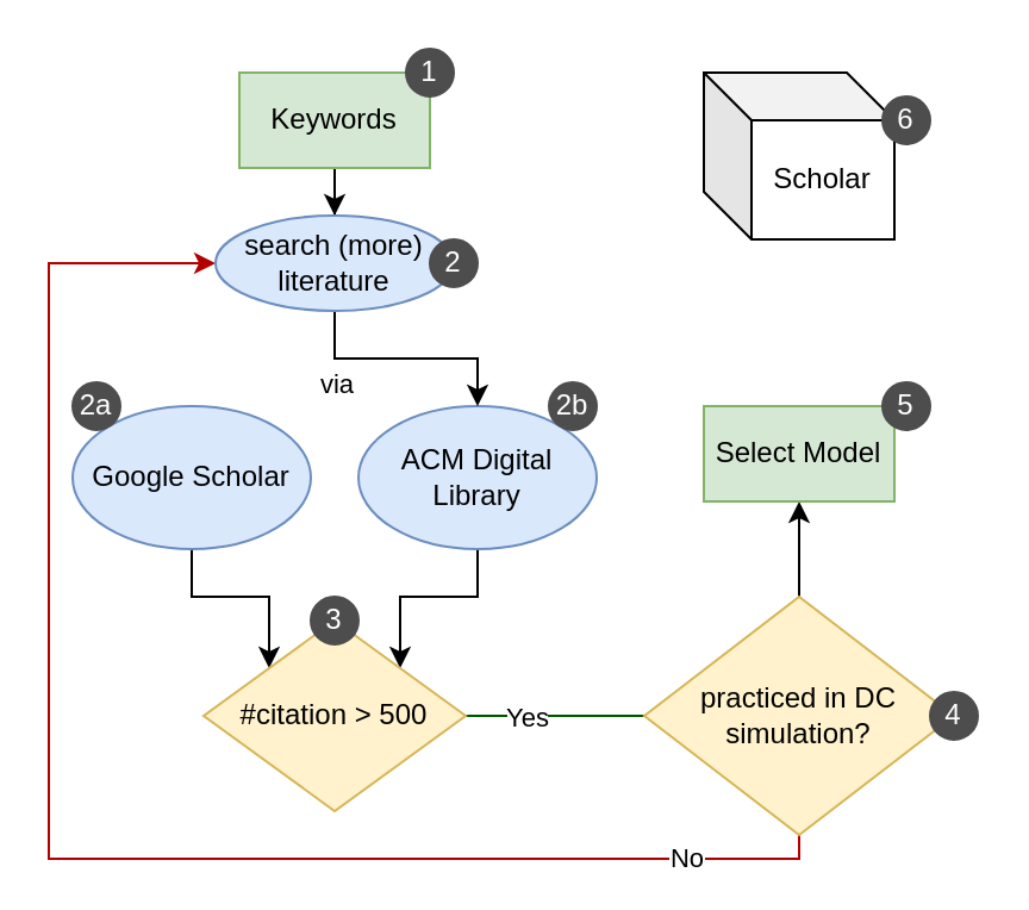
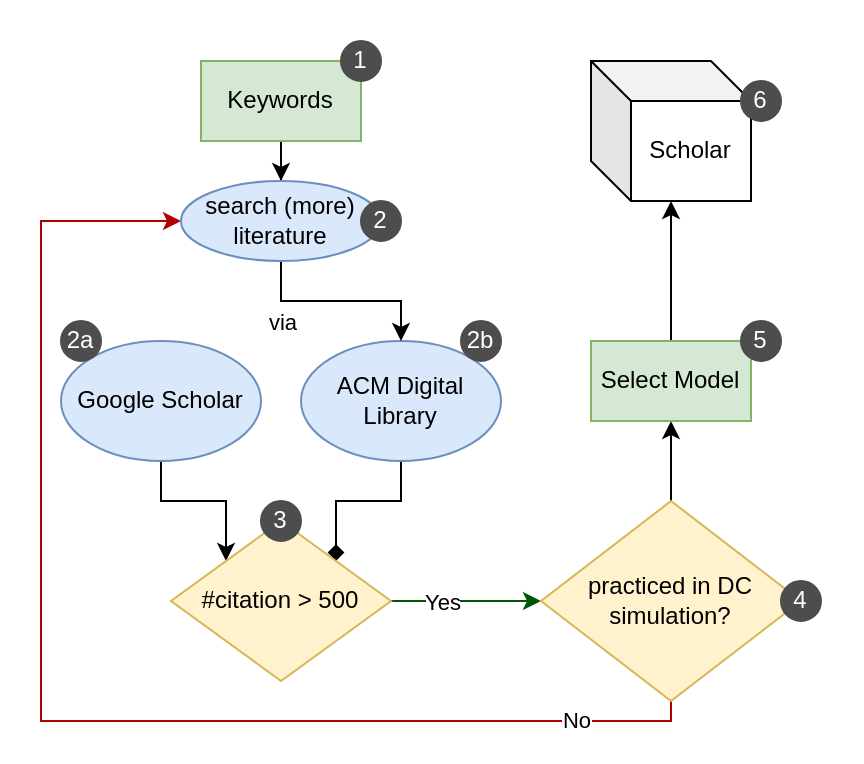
+ <mxCell id="15" style="edgeStyle=orthogonalEdgeStyle;rounded=0;orthogonalLoop=1;jettySize=auto;html=1;" edge="1" parent="1" source="16" target="20"><mxGeometry relative="1" as="geometry" /></mxCell>
- <mxCell id="6" style="edgeStyle=orthogonalEdgeStyle;rounded=0;orthogonalLoop=1;jettySize=auto;html=1;entryX=1;entryY=0;entryDx=0;entryDy=0;" edge="1" parent="1" source="7" target="10"><mxGeometry relative="1" as="geometry" /></mxCell>
+ <mxCell id="6" style="edgeStyle=orthogonalEdgeStyle;rounded=0;orthogonalLoop=1;jettySize=auto;html=1;entryX=1;entryY=0;entryDx=0;entryDy=0;endArrow=diamond;" edge="1" parent="1" source="7" target="10"><mxGeometry relative="1" as="geometry" /></mxCell>
- <mxCell id="8" style="edgeStyle=orthogonalEdgeStyle;rounded=0;orthogonalLoop=1;jettySize=auto;html=1;fillColor=#008a00;strokeColor=#005700;endArrow=none;" edge="1" parent="1" source="10" target="14"><mxGeometry relative="1" as="geometry" /></mxCell>
+ <mxCell id="8" style="edgeStyle=orthogonalEdgeStyle;rounded=0;orthogonalLoop=1;jettySize=auto;html=1;fillColor=#008a00;strokeColor=#005700;" edge="1" parent="1" source="10" target="14"><mxGeometry relative="1" as="geometry" /></mxCell>
